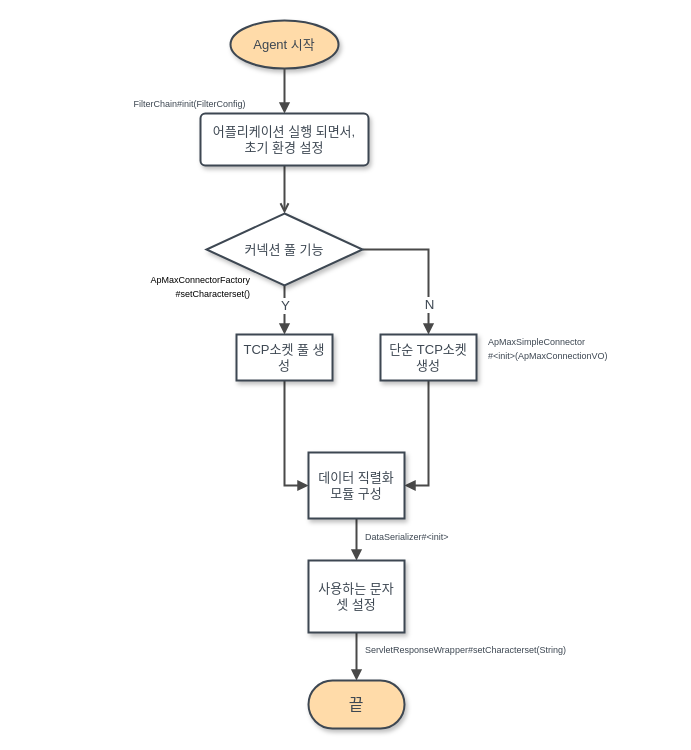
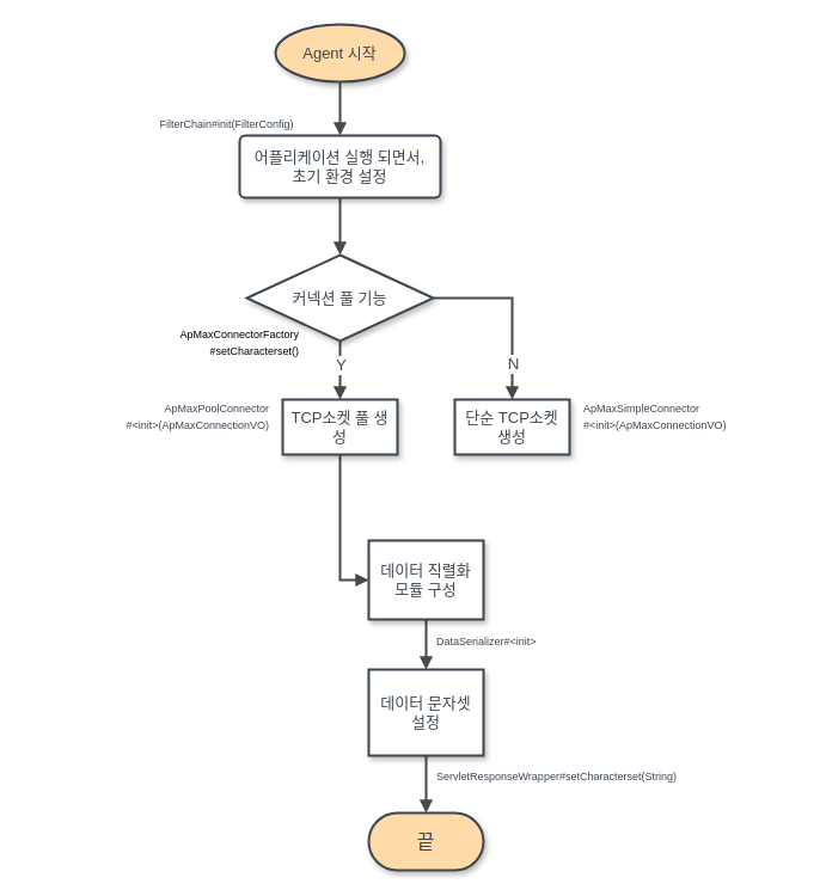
- <mxCell id="4" value="" style="html=1;jettySize=18;whiteSpace=wrap;fontSize=11;strokeColor=#494949;strokeWidth=2;rounded=1;arcSize=0;edgeStyle=orthogonalEdgeStyle;startArrow=none;endArrow=open;endFill=1;exitX=0.5;exitY=1.023;exitPerimeter=1;entryX=0.5;entryY=-0.018;entryPerimeter=1;" edge="1" parent="1" source="22" target="19"><mxGeometry width="100" height="100" relative="1" as="geometry"><Array as="points" /></mxGeometry></mxCell>
+ <mxCell id="4" value="" style="html=1;jettySize=18;whiteSpace=wrap;fontSize=11;strokeColor=#494949;strokeWidth=2;rounded=1;arcSize=0;edgeStyle=orthogonalEdgeStyle;startArrow=none;;endArrow=block;endFill=1;;exitX=0.5;exitY=1.023;exitPerimeter=1;entryX=0.5;entryY=-0.018;entryPerimeter=1;" edge="1" parent="1" source="22" target="19"><mxGeometry width="100" height="100" relative="1" as="geometry"><Array as="points" /></mxGeometry></mxCell>
+ <mxCell id="17" value="&lt;div style=&quot;text-align: right;&quot;&gt;&lt;span style=&quot;font-size:9px;color:#3d4752;&quot;&gt;ApMaxPoolConnector&#10;&lt;/span&gt;&lt;/div&gt;&lt;div style=&quot;text-align: right;&quot;&gt;&lt;span style=&quot;font-size:9px;color:#3d4752;&quot;&gt;#&amp;lt;init&amp;gt;(ApMaxConnectionVO)&lt;/span&gt;&lt;/div&gt;" style="html=1;whiteSpace=wrap;;whiteSpace=wrap;overflow=width;spacing=3;verticalAlign=top;strokeColor=none;fillOpacity=0;fillColor=#ffffff;strokeWidth=0;" vertex="1" zOrder="94" parent="15"><mxGeometry width="181" height="46" as="geometry" /></mxCell>
- <mxCell id="11" value="" style="html=1;jettySize=18;whiteSpace=wrap;fontSize=11;strokeColor=#494949;strokeWidth=2;rounded=1;arcSize=0;edgeStyle=orthogonalEdgeStyle;startArrow=none;;endArrow=block;endFill=1;;exitX=0.5;exitY=1.026;exitPerimeter=1;entryX=1.012;entryY=0.5;entryPerimeter=1;" edge="1" parent="1" source="13" target="27"><mxGeometry width="100" height="100" relative="1" as="geometry"><Array as="points" /></mxGeometry></mxCell>
- <mxCell id="30" value="사용하는 문자셋 설정" style="html=1;whiteSpace=wrap;;whiteSpace=wrap;fontSize=13;fontColor=#3d4752;align=center;spacing=7;strokeColor=#3d4752;strokeOpacity=100;fillOpacity=100;shadow=1;fillColor=#ffffff;strokeWidth=2;" vertex="1" zOrder="107" parent="29"><mxGeometry width="96" height="72" as="geometry" /></mxCell>
+ <mxCell id="30" value="데이터 문자셋 설정" style="html=1;whiteSpace=wrap;;whiteSpace=wrap;fontSize=13;fontColor=#3d4752;align=center;spacing=7;strokeColor=#3d4752;strokeOpacity=100;fillOpacity=100;shadow=1;fillColor=#ffffff;strokeWidth=2;" vertex="1" zOrder="107" parent="29"><mxGeometry width="96" height="72" as="geometry" /></mxCell>
